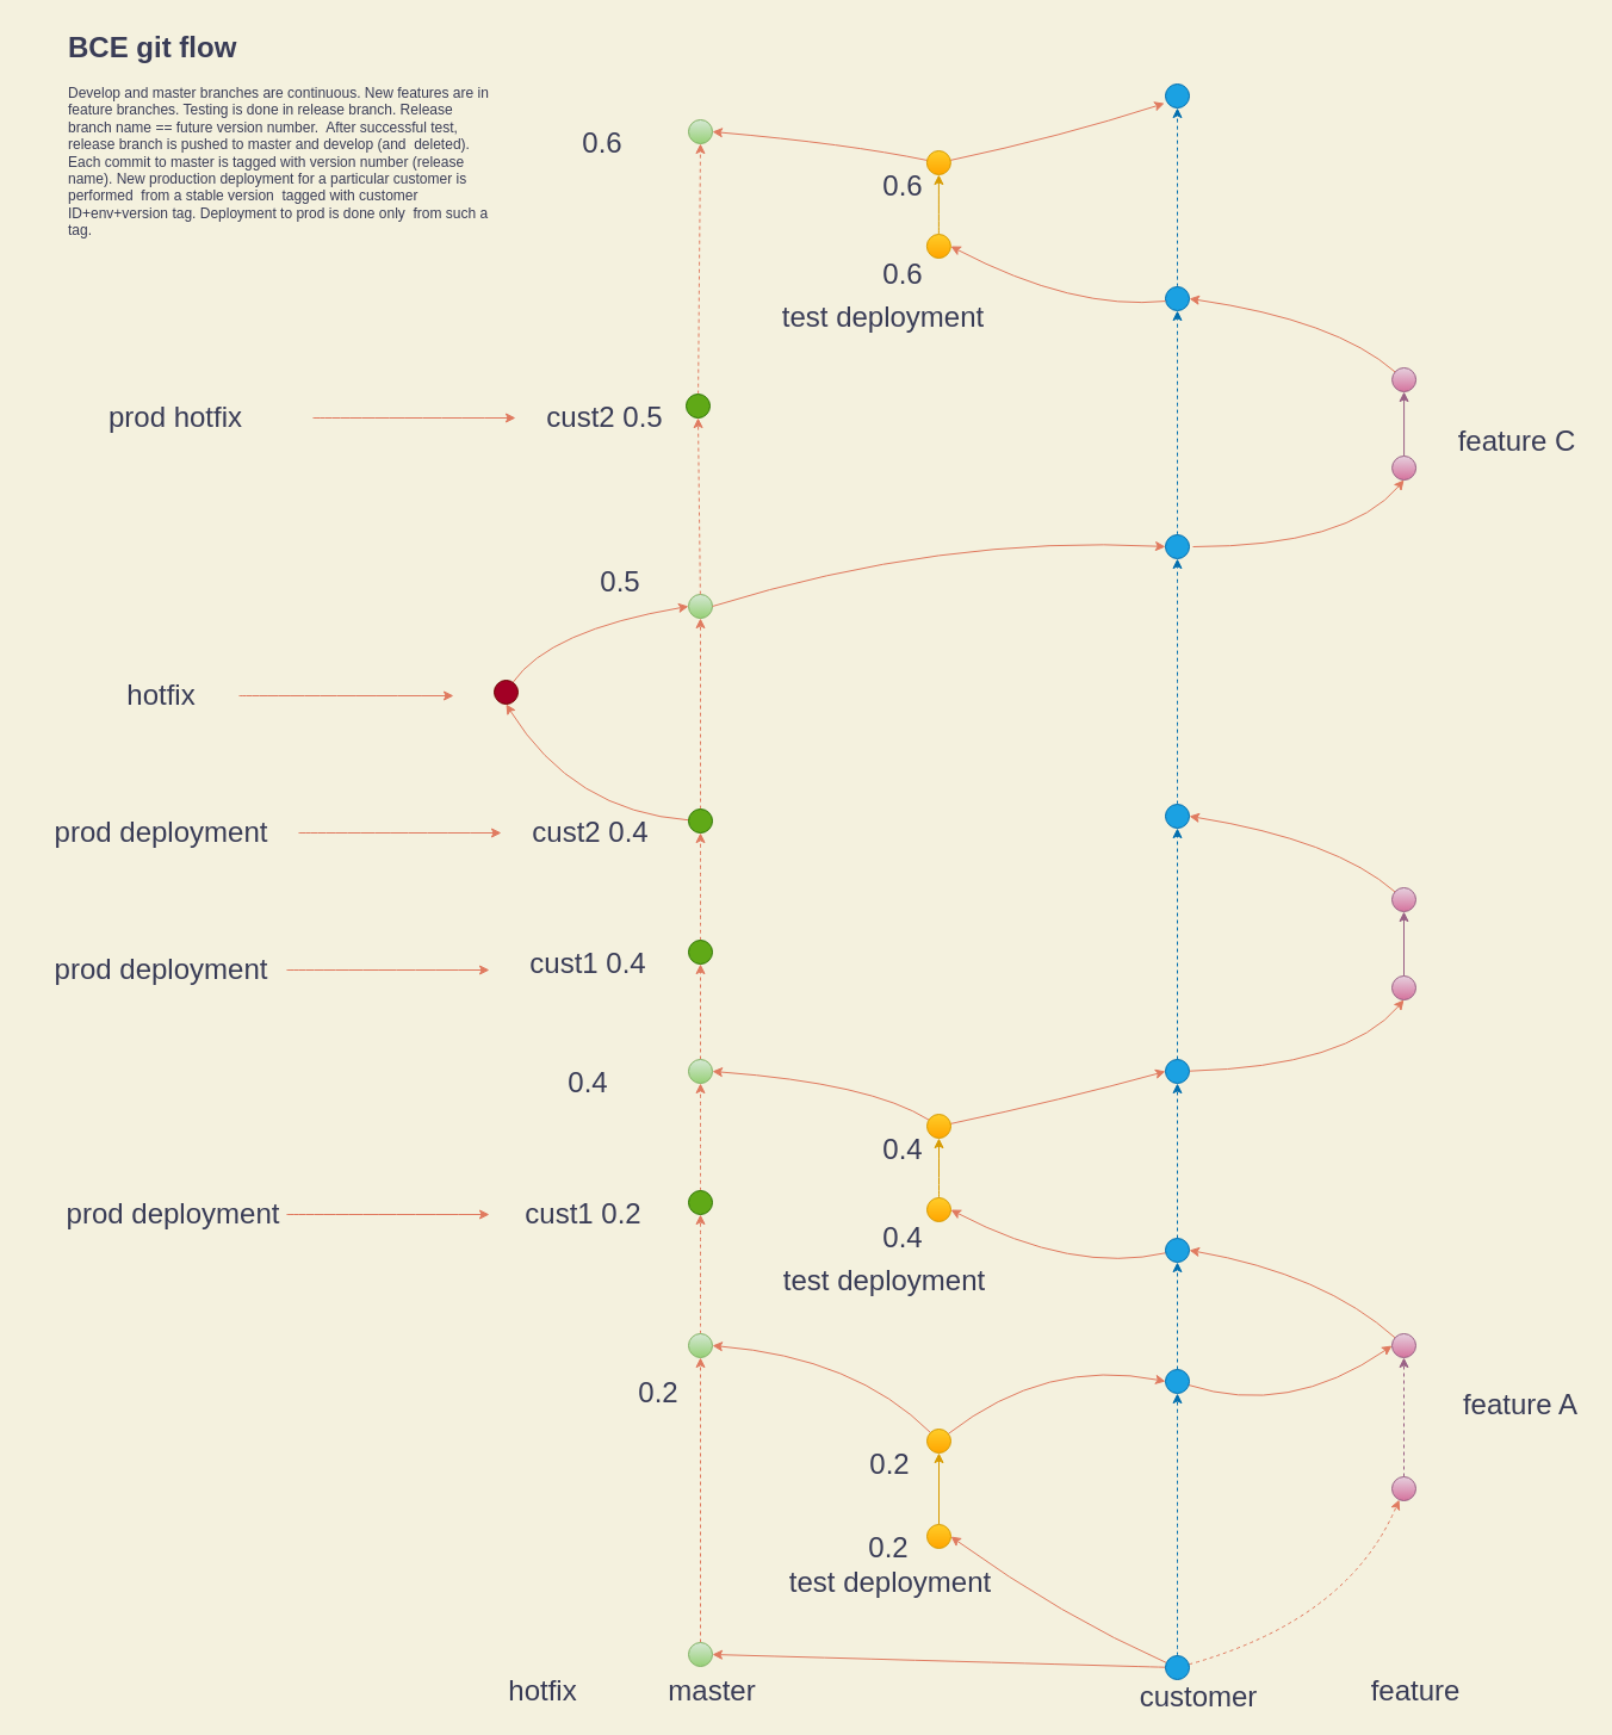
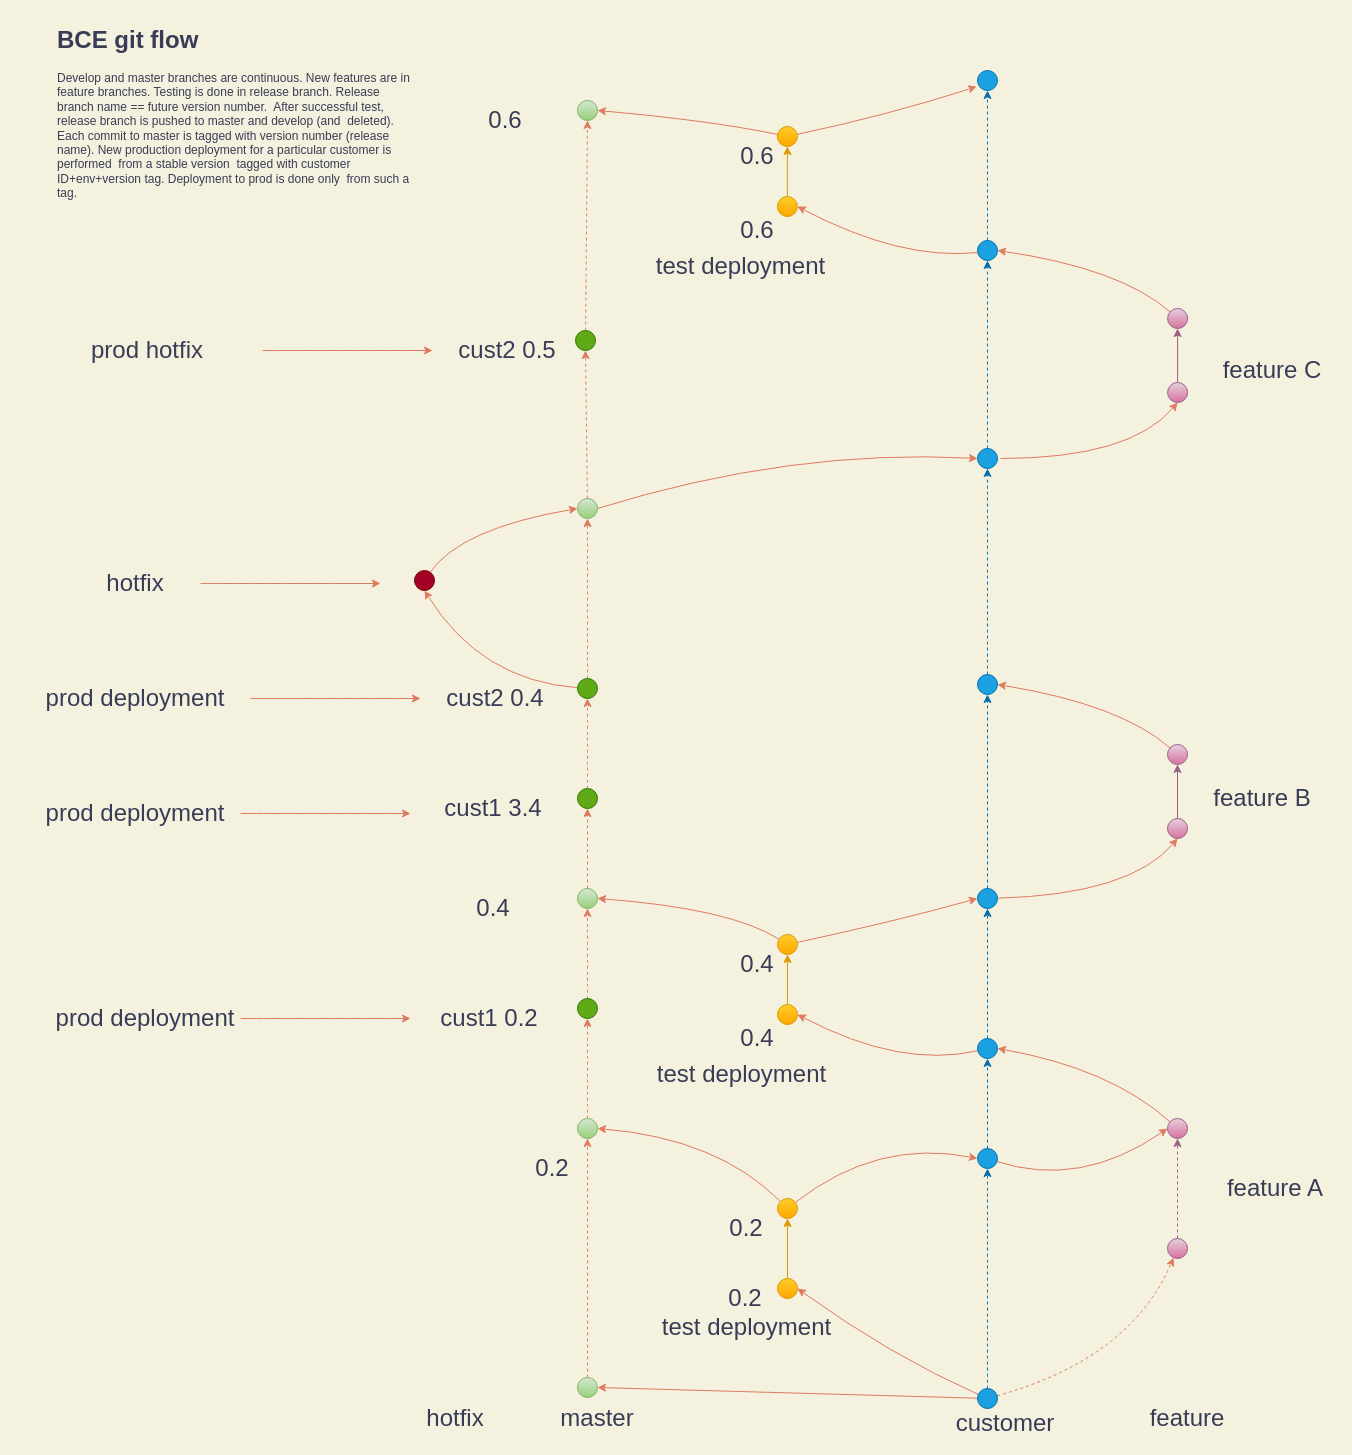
- <mxCell id="75" value="&lt;font style=&quot;font-size: 24px&quot;&gt;0.5&lt;/font&gt;" style="text;html=1;strokeColor=none;fillColor=none;align=center;verticalAlign=middle;whiteSpace=wrap;rounded=0;fontColor=#393C56;" vertex="1" parent="1"><mxGeometry x="480" y="478" width="80" height="20" as="geometry" /></mxCell>
+ <mxCell id="98" value="&lt;font style=&quot;font-size: 24px&quot;&gt;feature B&lt;/font&gt;" style="text;html=1;strokeColor=none;fillColor=none;align=center;verticalAlign=middle;whiteSpace=wrap;rounded=0;fontColor=#393C56;" vertex="1" parent="1"><mxGeometry x="1207.09" y="788" width="110" height="20" as="geometry" /></mxCell>
- <mxCell id="57" value="&lt;font style=&quot;font-size: 24px&quot;&gt;cust1 0.4&lt;/font&gt;" style="text;html=1;strokeColor=none;fillColor=none;align=center;verticalAlign=middle;whiteSpace=wrap;rounded=0;fontColor=#393C56;" vertex="1" parent="1"><mxGeometry x="414" y="798" width="158" height="20" as="geometry" /></mxCell>
+ <mxCell id="57" value="&lt;font style=&quot;font-size: 24px&quot;&gt;cust1 3.4&lt;/font&gt;" style="text;html=1;strokeColor=none;fillColor=none;align=center;verticalAlign=middle;whiteSpace=wrap;rounded=0;fontColor=#393C56;" vertex="1" parent="1"><mxGeometry x="414" y="798" width="158" height="20" as="geometry" /></mxCell>
- <mxCell id="97" value="&lt;font style=&quot;font-size: 24px&quot;&gt;feature A&lt;/font&gt;" style="text;html=1;strokeColor=none;fillColor=none;align=center;verticalAlign=middle;whiteSpace=wrap;rounded=0;fontColor=#393C56;" vertex="1" parent="1"><mxGeometry x="1220" y="1168" width="110" height="20" as="geometry" /></mxCell>
+ <mxCell id="97" value="&lt;font style=&quot;font-size: 24px&quot;&gt;feature A&lt;/font&gt;" style="text;html=1;strokeColor=none;fillColor=none;align=center;verticalAlign=middle;whiteSpace=wrap;rounded=0;fontColor=#393C56;" vertex="1" parent="1"><mxGeometry x="1220" y="1178" width="110" height="20" as="geometry" /></mxCell>
